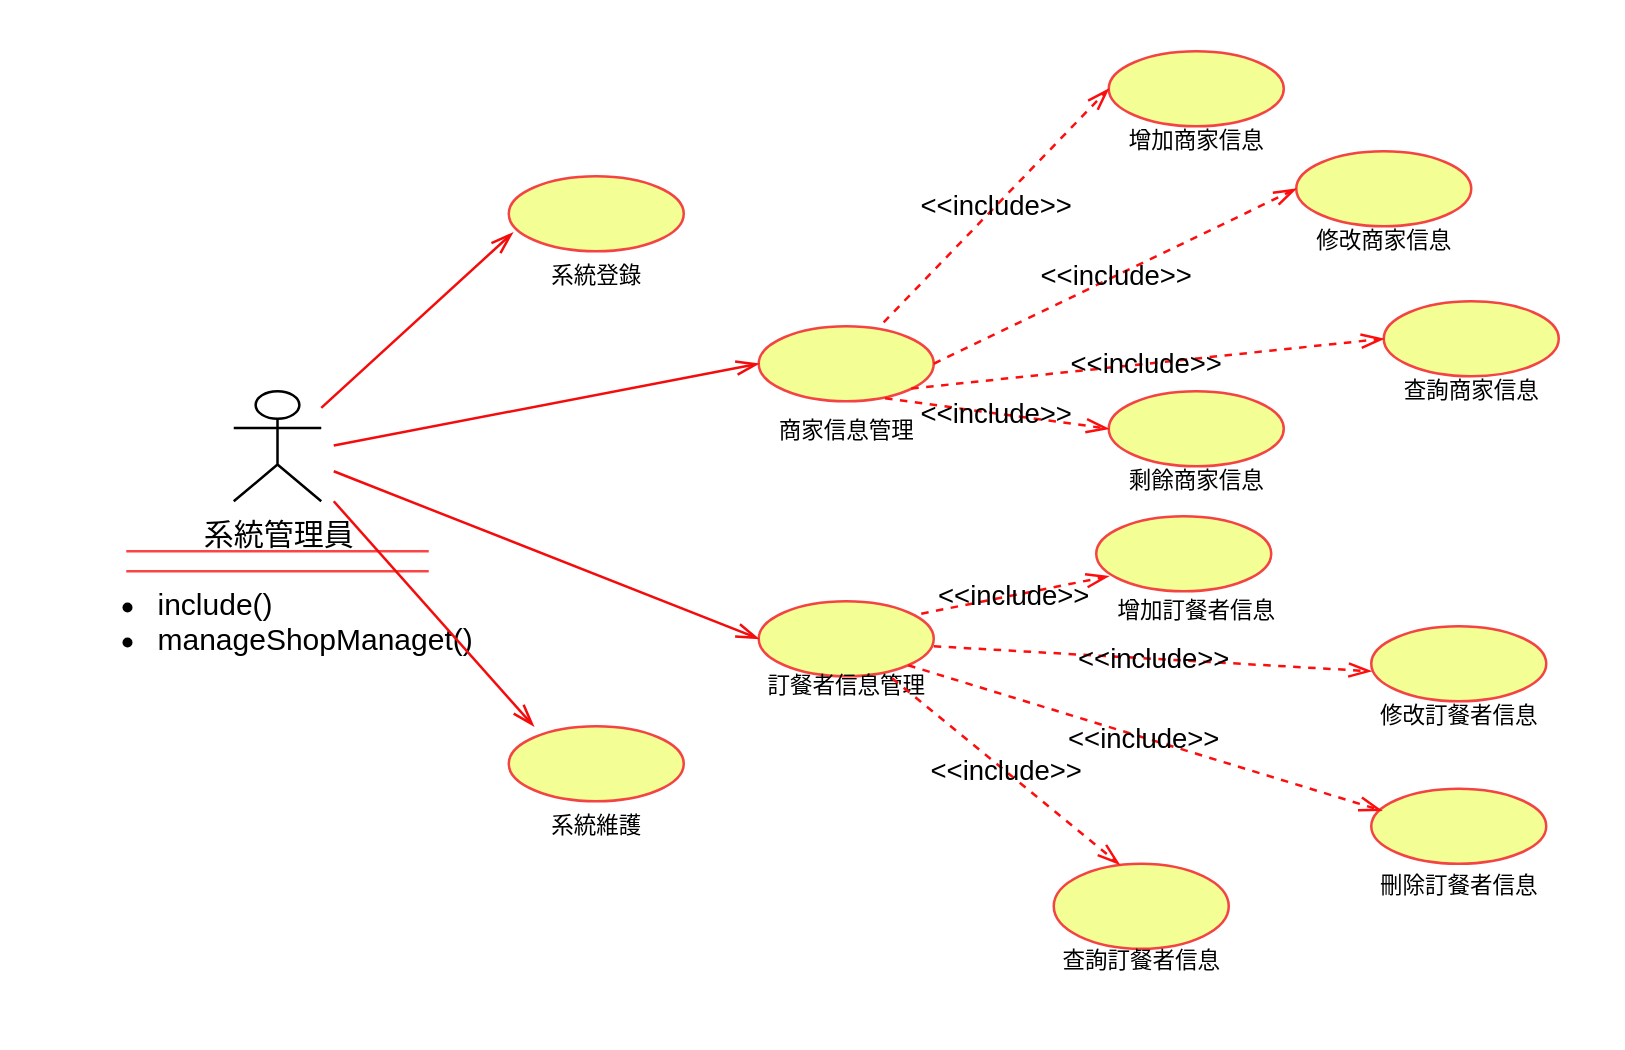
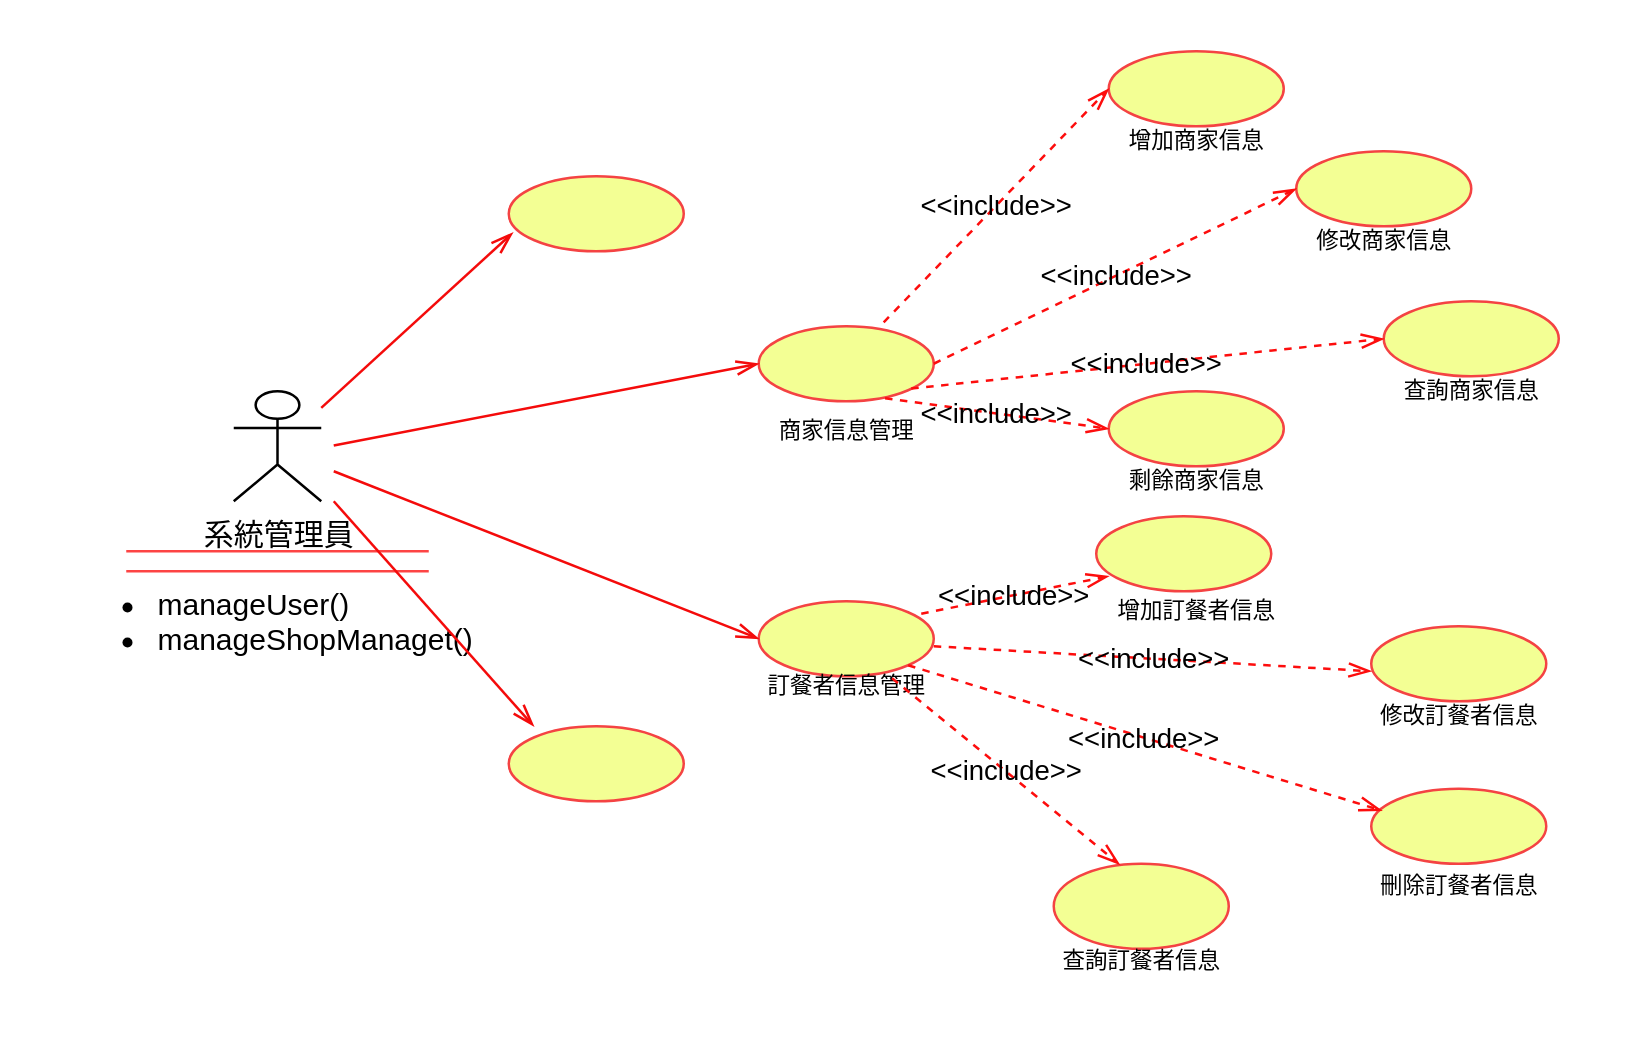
- <mxCell id="8" value="系統登錄" style="text;html=1;align=center;verticalAlign=middle;resizable=0;points=[];autosize=1;strokeColor=none;fillColor=none;fontSize=9;" parent="1" vertex="1"><mxGeometry x="208" y="100" width="60" height="20" as="geometry" /></mxCell>
- <mxCell id="5" value="&lt;ul&gt;&lt;li&gt;include()&lt;/li&gt;&lt;li&gt;manageShopManaget()&lt;/li&gt;&lt;/ul&gt;" style="text;strokeColor=none;fillColor=none;html=1;whiteSpace=wrap;verticalAlign=middle;overflow=hidden;" parent="1" vertex="1"><mxGeometry x="20.5" y="220" width="180" height="50" as="geometry" /></mxCell>
+ <mxCell id="5" value="&lt;ul&gt;&lt;li&gt;manageUser()&lt;/li&gt;&lt;li&gt;manageShopManaget()&lt;/li&gt;&lt;/ul&gt;" style="text;strokeColor=none;fillColor=none;html=1;whiteSpace=wrap;verticalAlign=middle;overflow=hidden;" parent="1" vertex="1"><mxGeometry x="20.5" y="220" width="180" height="50" as="geometry" /></mxCell>
- <mxCell id="10" value="系統維護" style="text;html=1;align=center;verticalAlign=middle;resizable=0;points=[];autosize=1;strokeColor=none;fillColor=none;fontSize=9;" parent="1" vertex="1"><mxGeometry x="208" y="320" width="60" height="20" as="geometry" /></mxCell>
